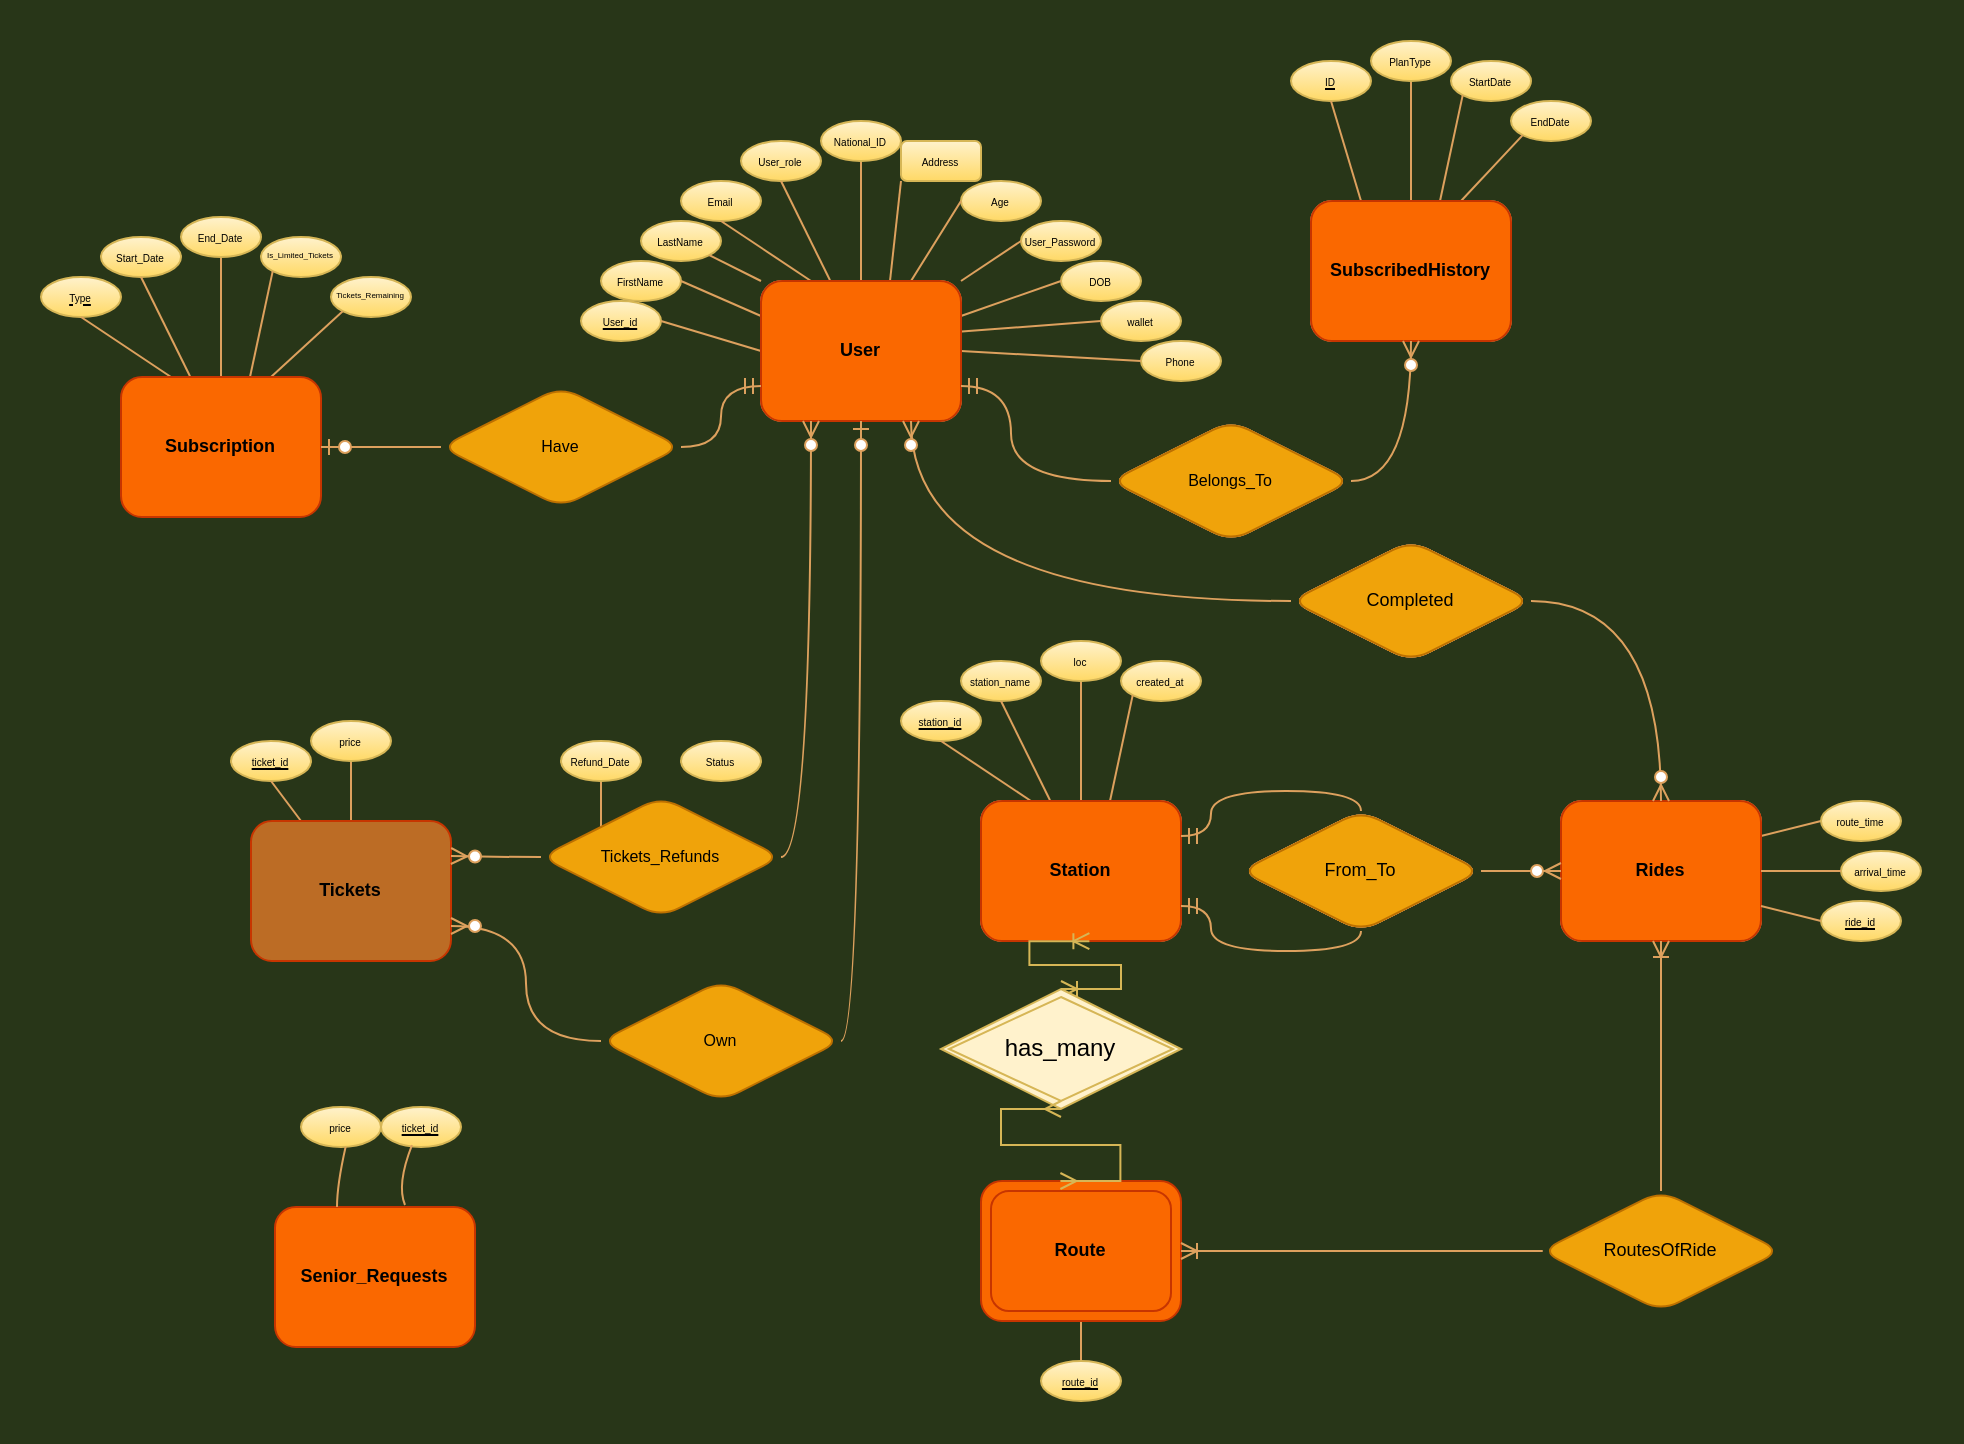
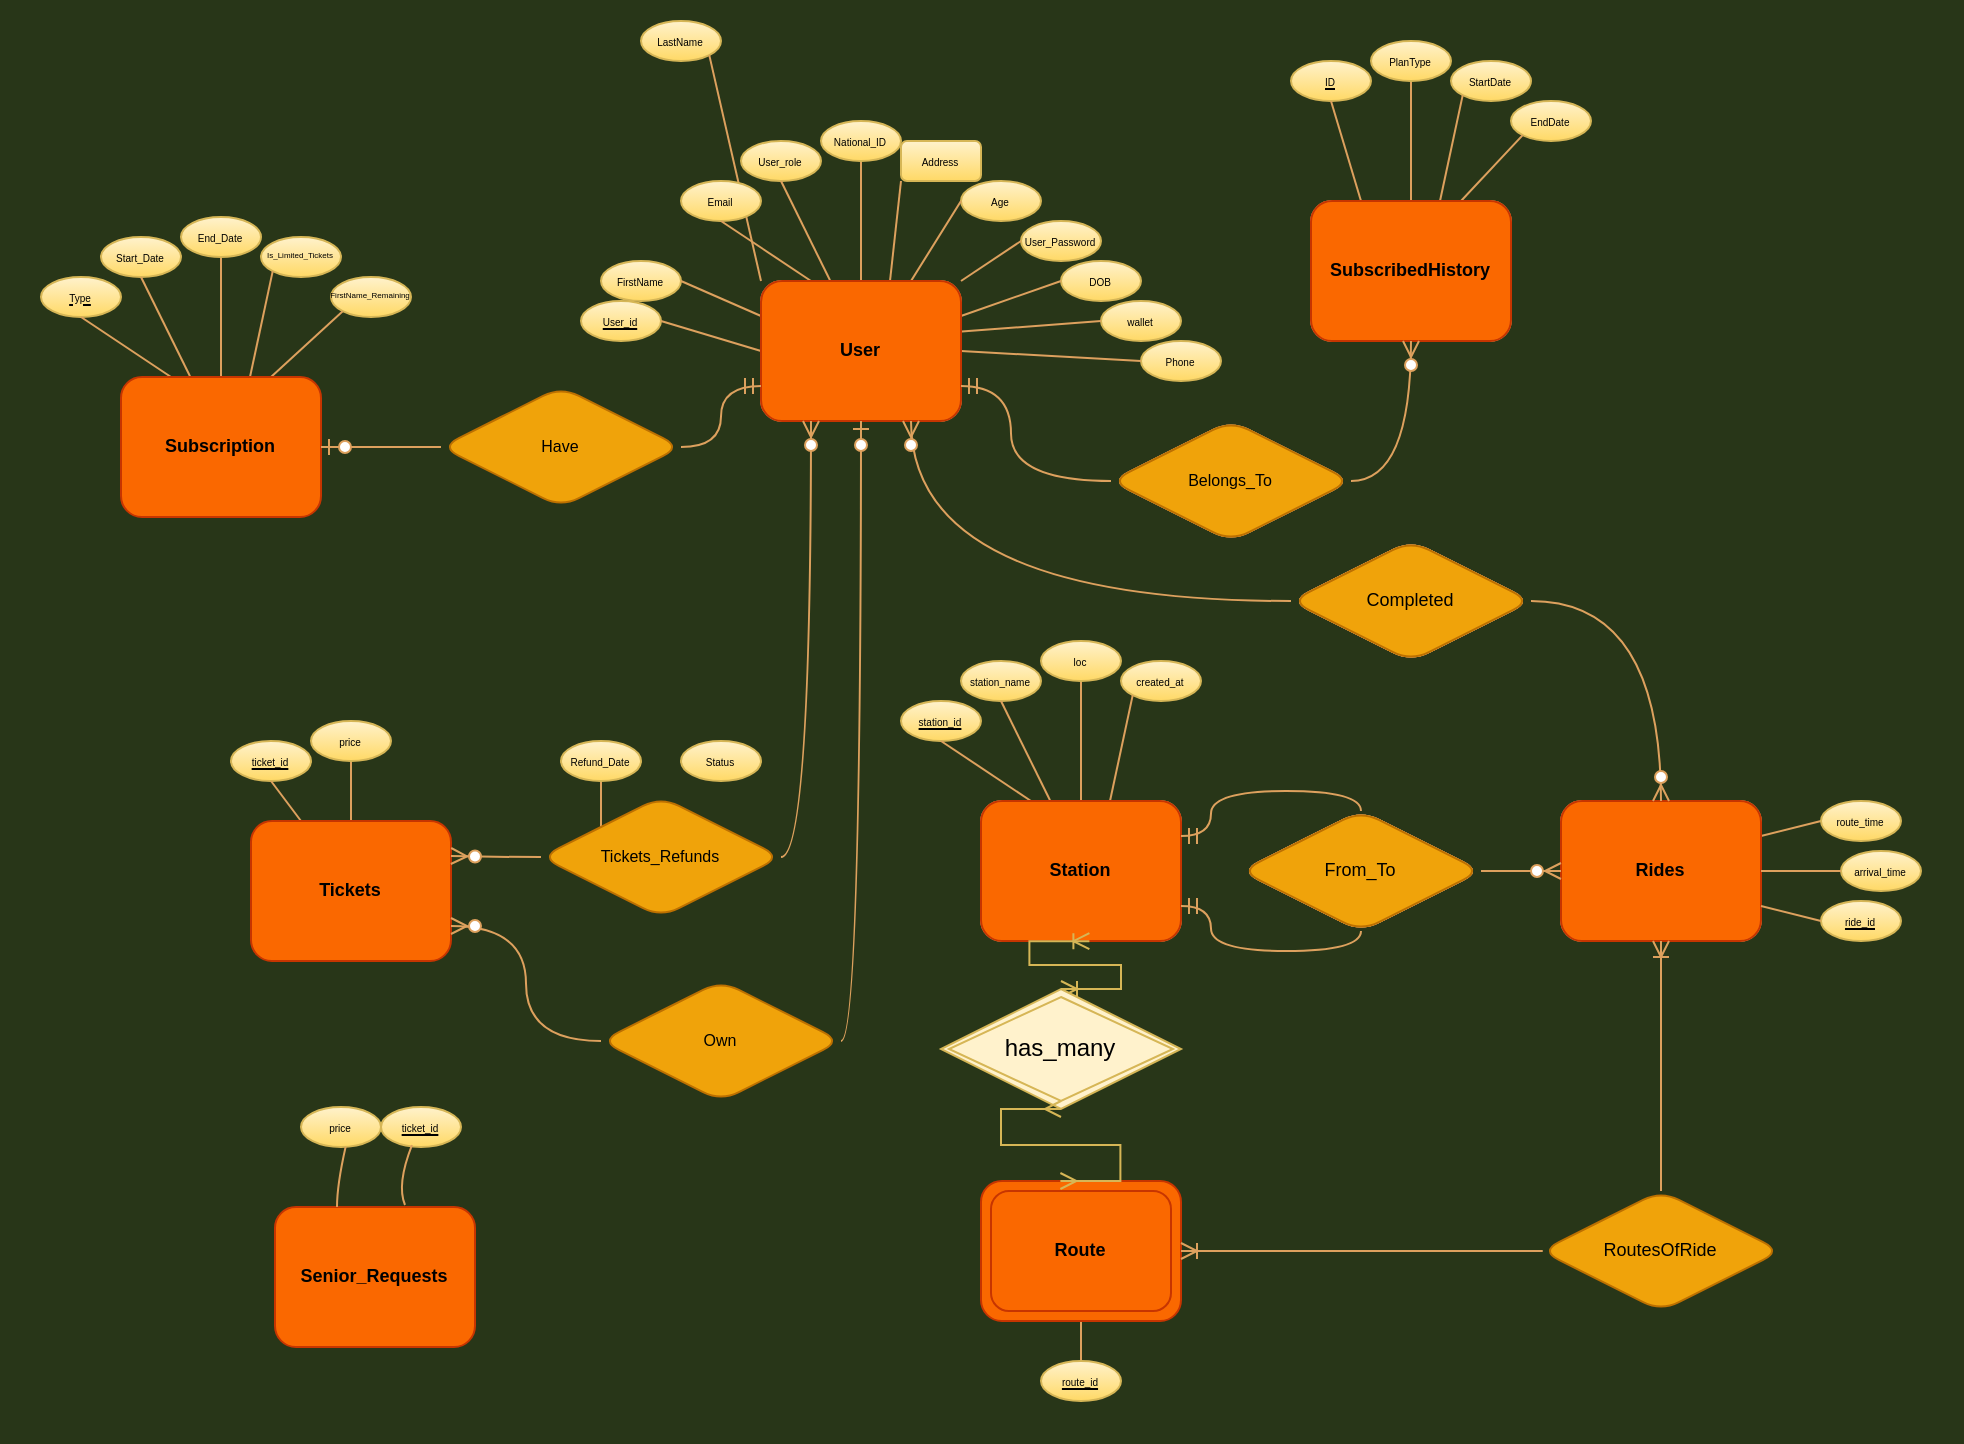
- <mxCell id="7" value="LastName" style="ellipse;whiteSpace=wrap;html=1;fontSize=5;rounded=1;fillColor=#fff2cc;strokeColor=#d6b656;gradientColor=#ffd966;" parent="1" vertex="1"><mxGeometry x="320" y="110" width="40" height="20" as="geometry" /></mxCell>
+ <mxCell id="7" value="LastName" style="ellipse;whiteSpace=wrap;html=1;fontSize=5;rounded=1;fillColor=#fff2cc;strokeColor=#d6b656;gradientColor=#ffd966;" parent="1" vertex="1"><mxGeometry x="320" y="10" width="40" height="20" as="geometry" /></mxCell>
- <mxCell id="64" value="Tickets_Remaining" style="ellipse;whiteSpace=wrap;html=1;fontSize=4;rounded=1;fillColor=#fff2cc;strokeColor=#d6b656;gradientColor=#ffd966;" parent="1" vertex="1"><mxGeometry x="165" y="138" width="40" height="20" as="geometry" /></mxCell>
+ <mxCell id="64" value="FirstName_Remaining" style="ellipse;whiteSpace=wrap;html=1;fontSize=4;rounded=1;fillColor=#fff2cc;strokeColor=#d6b656;gradientColor=#ffd966;" parent="1" vertex="1"><mxGeometry x="165" y="138" width="40" height="20" as="geometry" /></mxCell>
- <mxCell id="63" value="Tickets" style="whiteSpace=wrap;html=1;align=center;fontSize=9;fontStyle=1;rounded=1;fillColor=#bc6c25;strokeColor=#C73500;fontColor=#000000;" parent="1" vertex="1"><mxGeometry x="125" y="410" width="100" height="70" as="geometry" /></mxCell>
+ <mxCell id="63" value="Tickets" style="whiteSpace=wrap;html=1;align=center;fontSize=9;fontStyle=1;rounded=1;fillColor=#fa6800;strokeColor=#C73500;fontColor=#000000;" parent="1" vertex="1"><mxGeometry x="125" y="410" width="100" height="70" as="geometry" /></mxCell>
